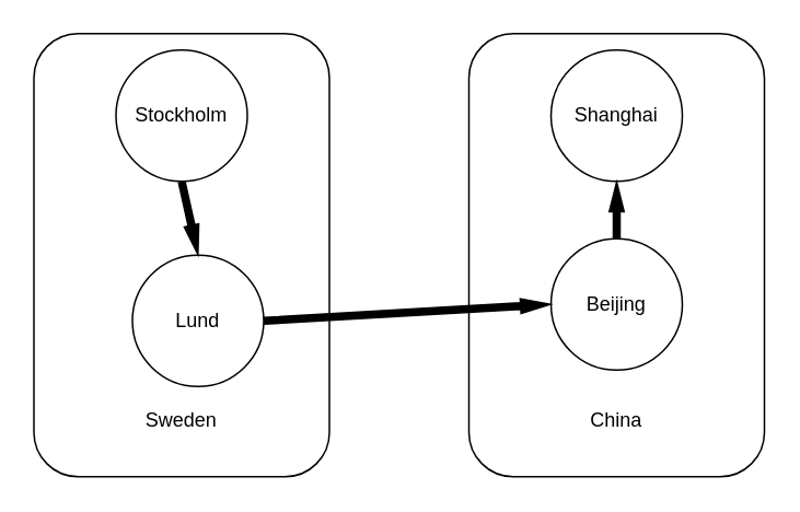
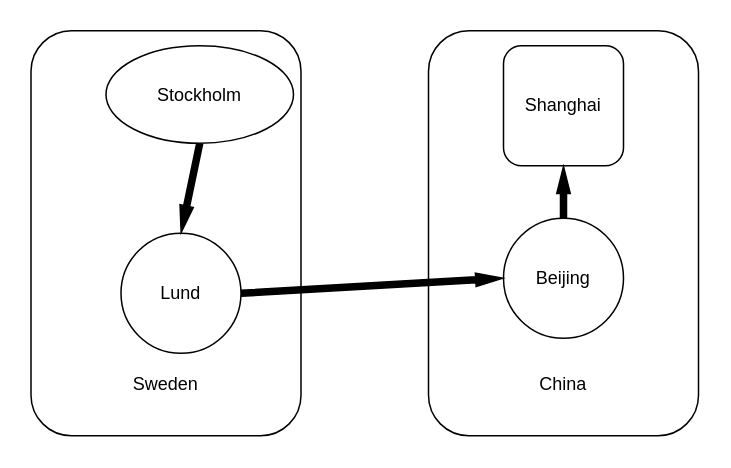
- <mxCell id="3" value="Stockholm" style="ellipse;whiteSpace=wrap;html=1;aspect=fixed;" vertex="1" parent="1"><mxGeometry x="70" y="30" width="80" height="80" as="geometry" /></mxCell>
+ <mxCell id="3" value="Stockholm" style="ellipse;whiteSpace=wrap;html=1;aspect=fixed;" vertex="1" parent="1"><mxGeometry x="70" y="30" width="125" height="65" as="geometry" /></mxCell>
- <mxCell id="6" value="Shanghai" style="ellipse;whiteSpace=wrap;html=1;aspect=fixed;" vertex="1" parent="1"><mxGeometry x="335" y="30" width="80" height="80" as="geometry" /></mxCell>
+ <mxCell id="6" value="Shanghai" style="whiteSpace=wrap;html=1;aspect=fixed;rounded=1;" vertex="1" parent="1"><mxGeometry x="335" y="30" width="80" height="80" as="geometry" /></mxCell>
